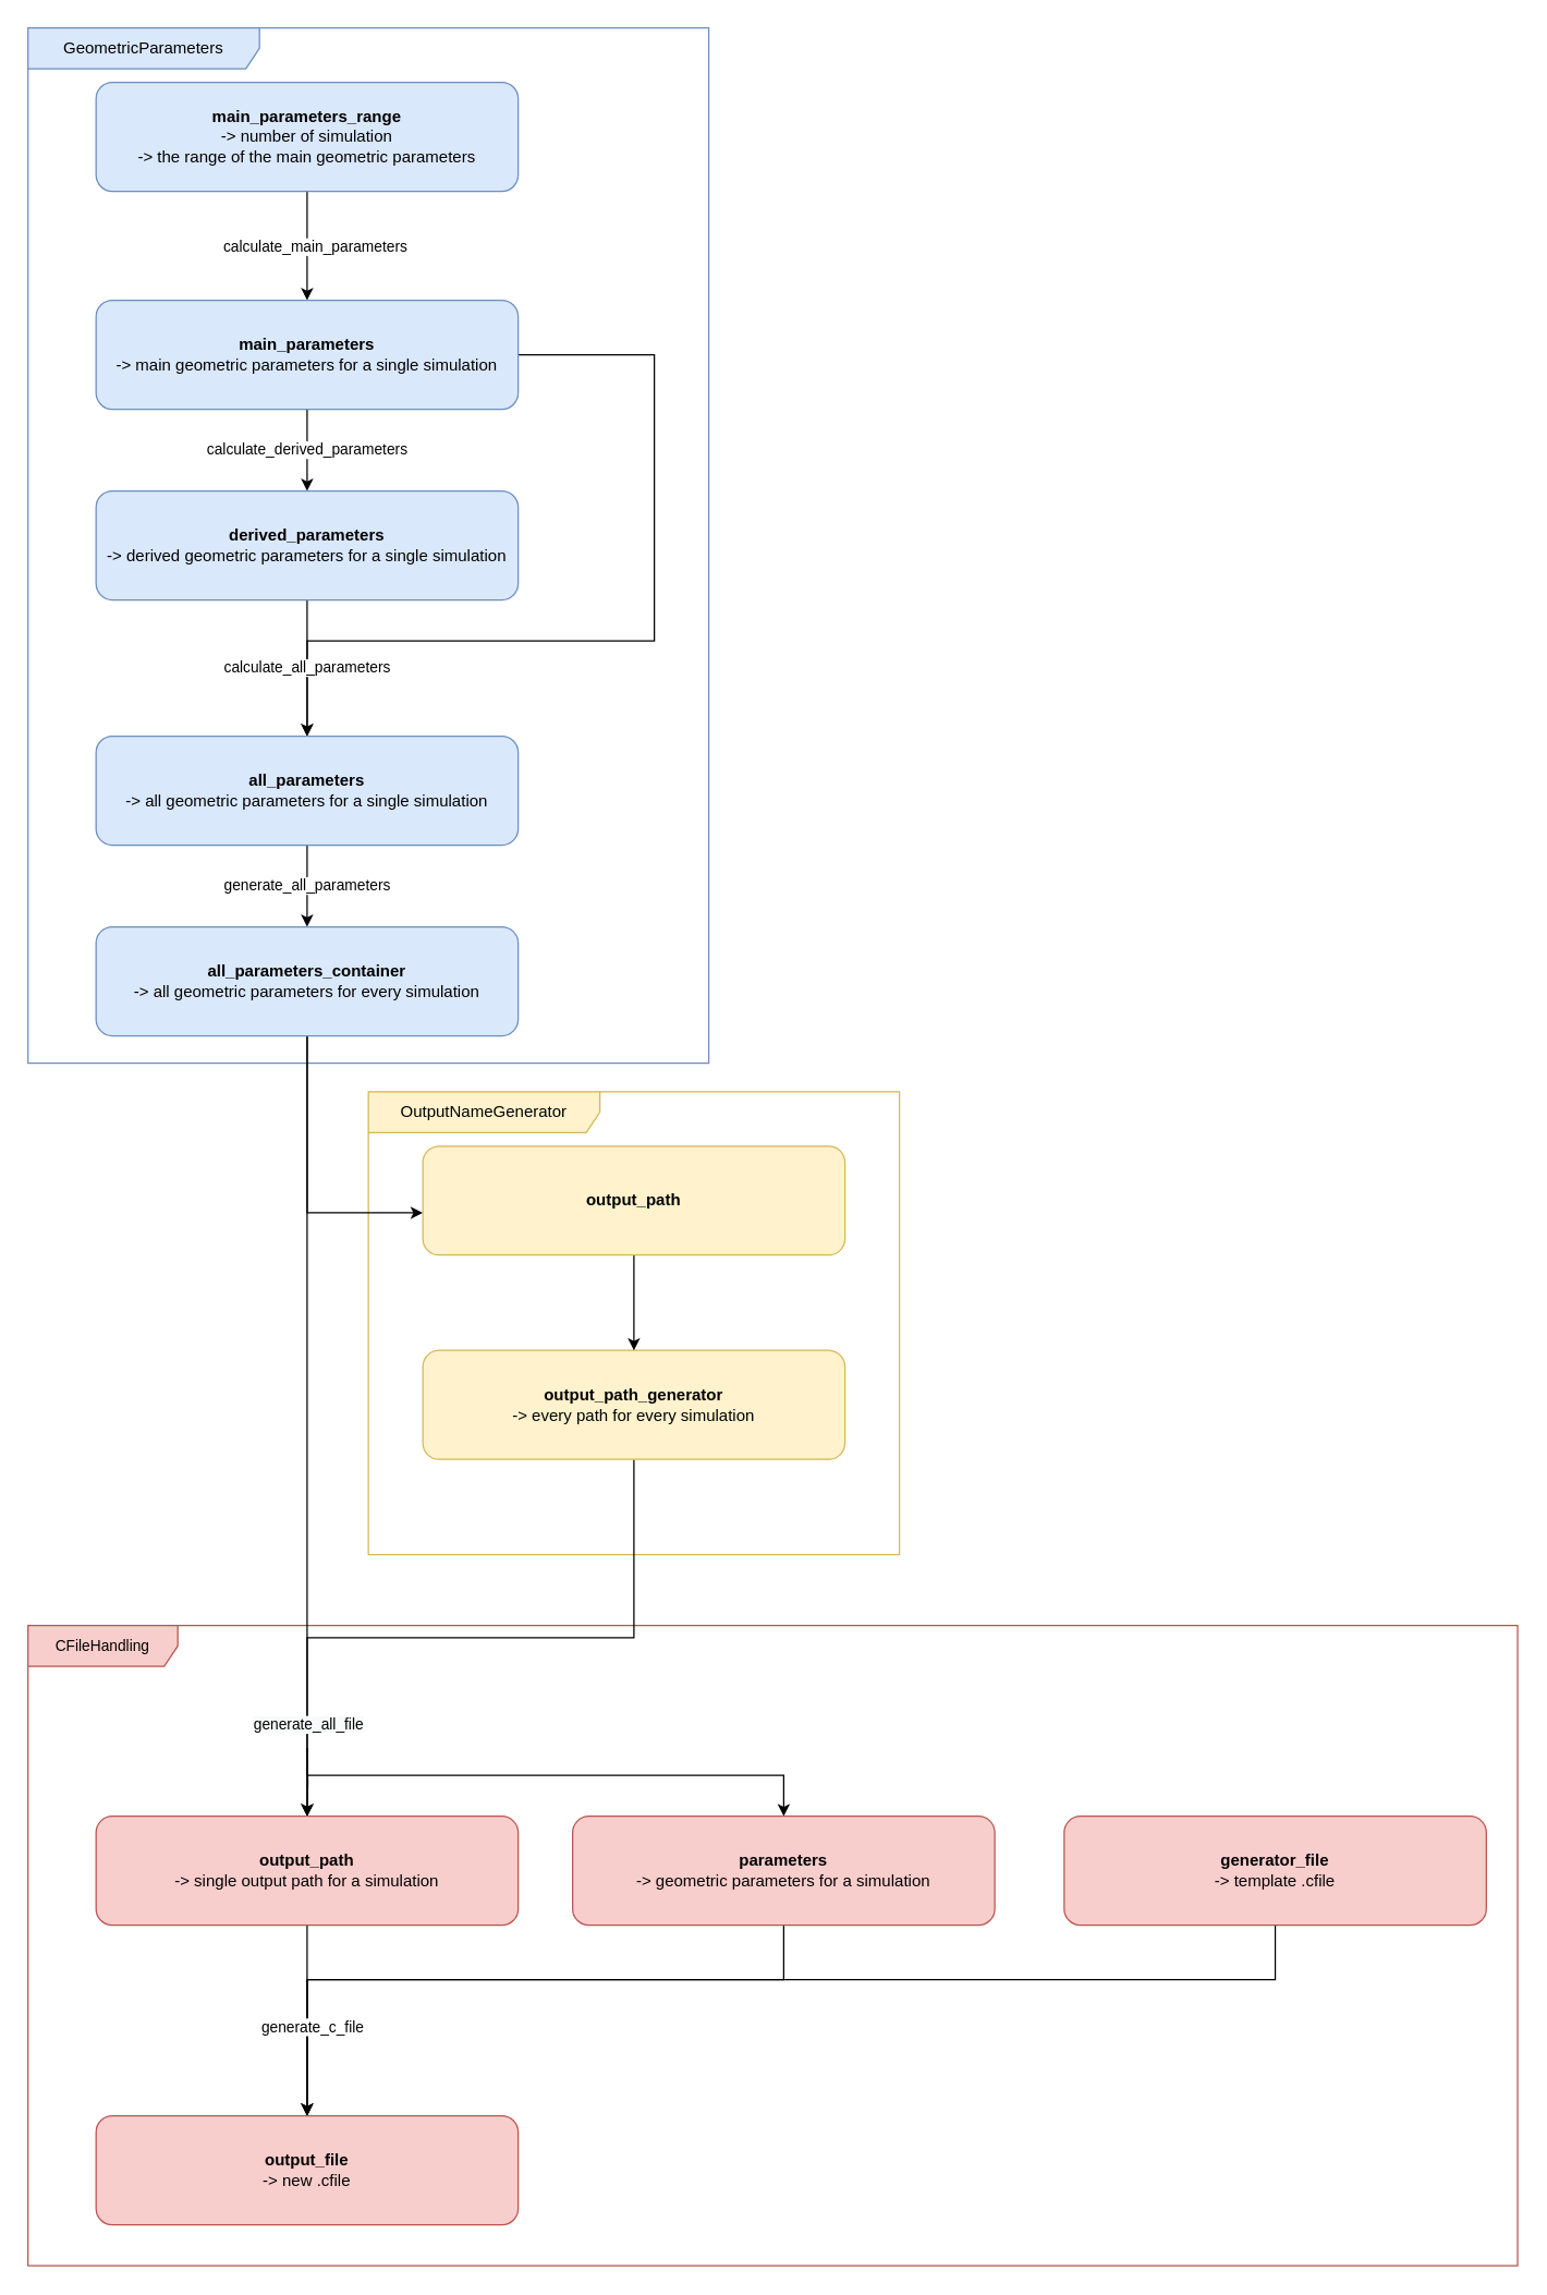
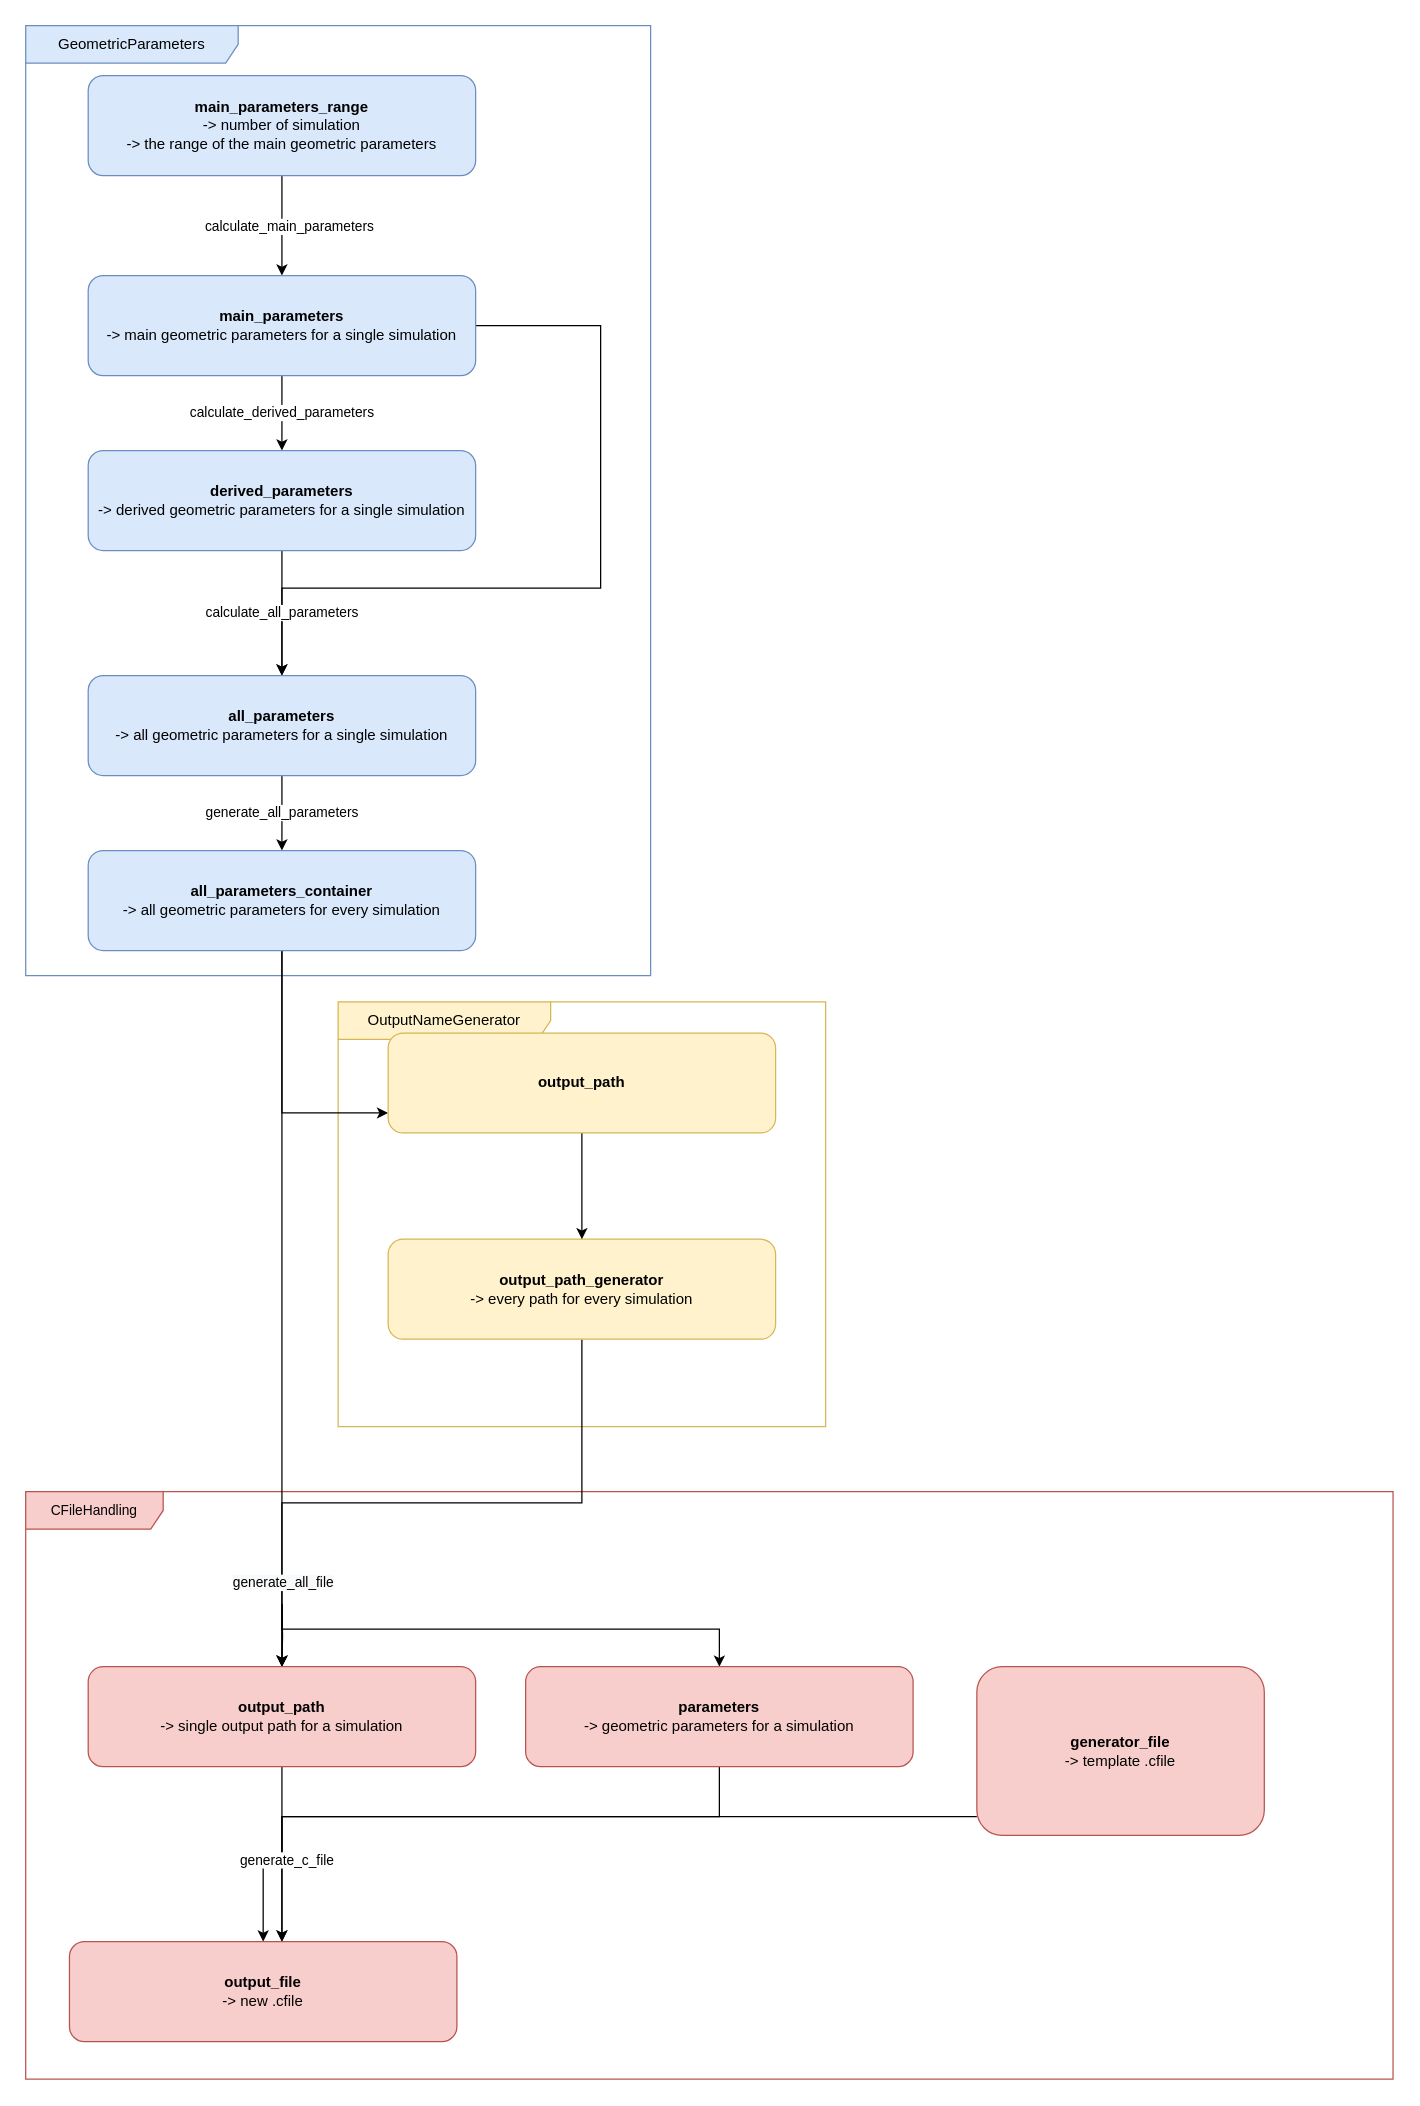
- <mxCell id="22" value="&lt;b&gt;output_path&lt;br&gt;&lt;/b&gt;" style="rounded=1;whiteSpace=wrap;html=1;fillColor=#fff2cc;strokeColor=#d6b656;" vertex="1" parent="1"><mxGeometry x="310" y="841" width="310" height="80" as="geometry" /></mxCell>
+ <mxCell id="22" value="&lt;b&gt;output_path&lt;br&gt;&lt;/b&gt;" style="rounded=1;whiteSpace=wrap;html=1;fillColor=#fff2cc;strokeColor=#d6b656;" vertex="1" parent="1"><mxGeometry x="310" y="826" width="310" height="80" as="geometry" /></mxCell>
- <mxCell id="24" value="&lt;b&gt;generator_file&lt;/b&gt;&lt;br&gt;&lt;div&gt;&lt;span&gt;-&amp;gt; template .cfile&lt;/span&gt;&lt;/div&gt;" style="rounded=1;whiteSpace=wrap;html=1;fillColor=#f8cecc;strokeColor=#b85450;" vertex="1" parent="1"><mxGeometry x="781" y="1333" width="310" height="80" as="geometry" /></mxCell>
+ <mxCell id="24" value="&lt;b&gt;generator_file&lt;/b&gt;&lt;br&gt;&lt;div&gt;&lt;span&gt;-&amp;gt; template .cfile&lt;/span&gt;&lt;/div&gt;" style="rounded=1;whiteSpace=wrap;html=1;fillColor=#f8cecc;strokeColor=#b85450;" vertex="1" parent="1"><mxGeometry x="781" y="1333" width="230" height="135" as="geometry" /></mxCell>
- <mxCell id="32" value="&lt;b&gt;output_file&lt;/b&gt;&lt;br&gt;&lt;div&gt;&lt;span&gt;-&amp;gt; new .cfile&lt;/span&gt;&lt;/div&gt;" style="rounded=1;whiteSpace=wrap;html=1;fillColor=#f8cecc;strokeColor=#b85450;" vertex="1" parent="1"><mxGeometry x="70" y="1553" width="310" height="80" as="geometry" /></mxCell>
+ <mxCell id="32" value="&lt;b&gt;output_file&lt;/b&gt;&lt;br&gt;&lt;div&gt;&lt;span&gt;-&amp;gt; new .cfile&lt;/span&gt;&lt;/div&gt;" style="rounded=1;whiteSpace=wrap;html=1;fillColor=#f8cecc;strokeColor=#b85450;" vertex="1" parent="1"><mxGeometry x="55" y="1553" width="310" height="80" as="geometry" /></mxCell>
